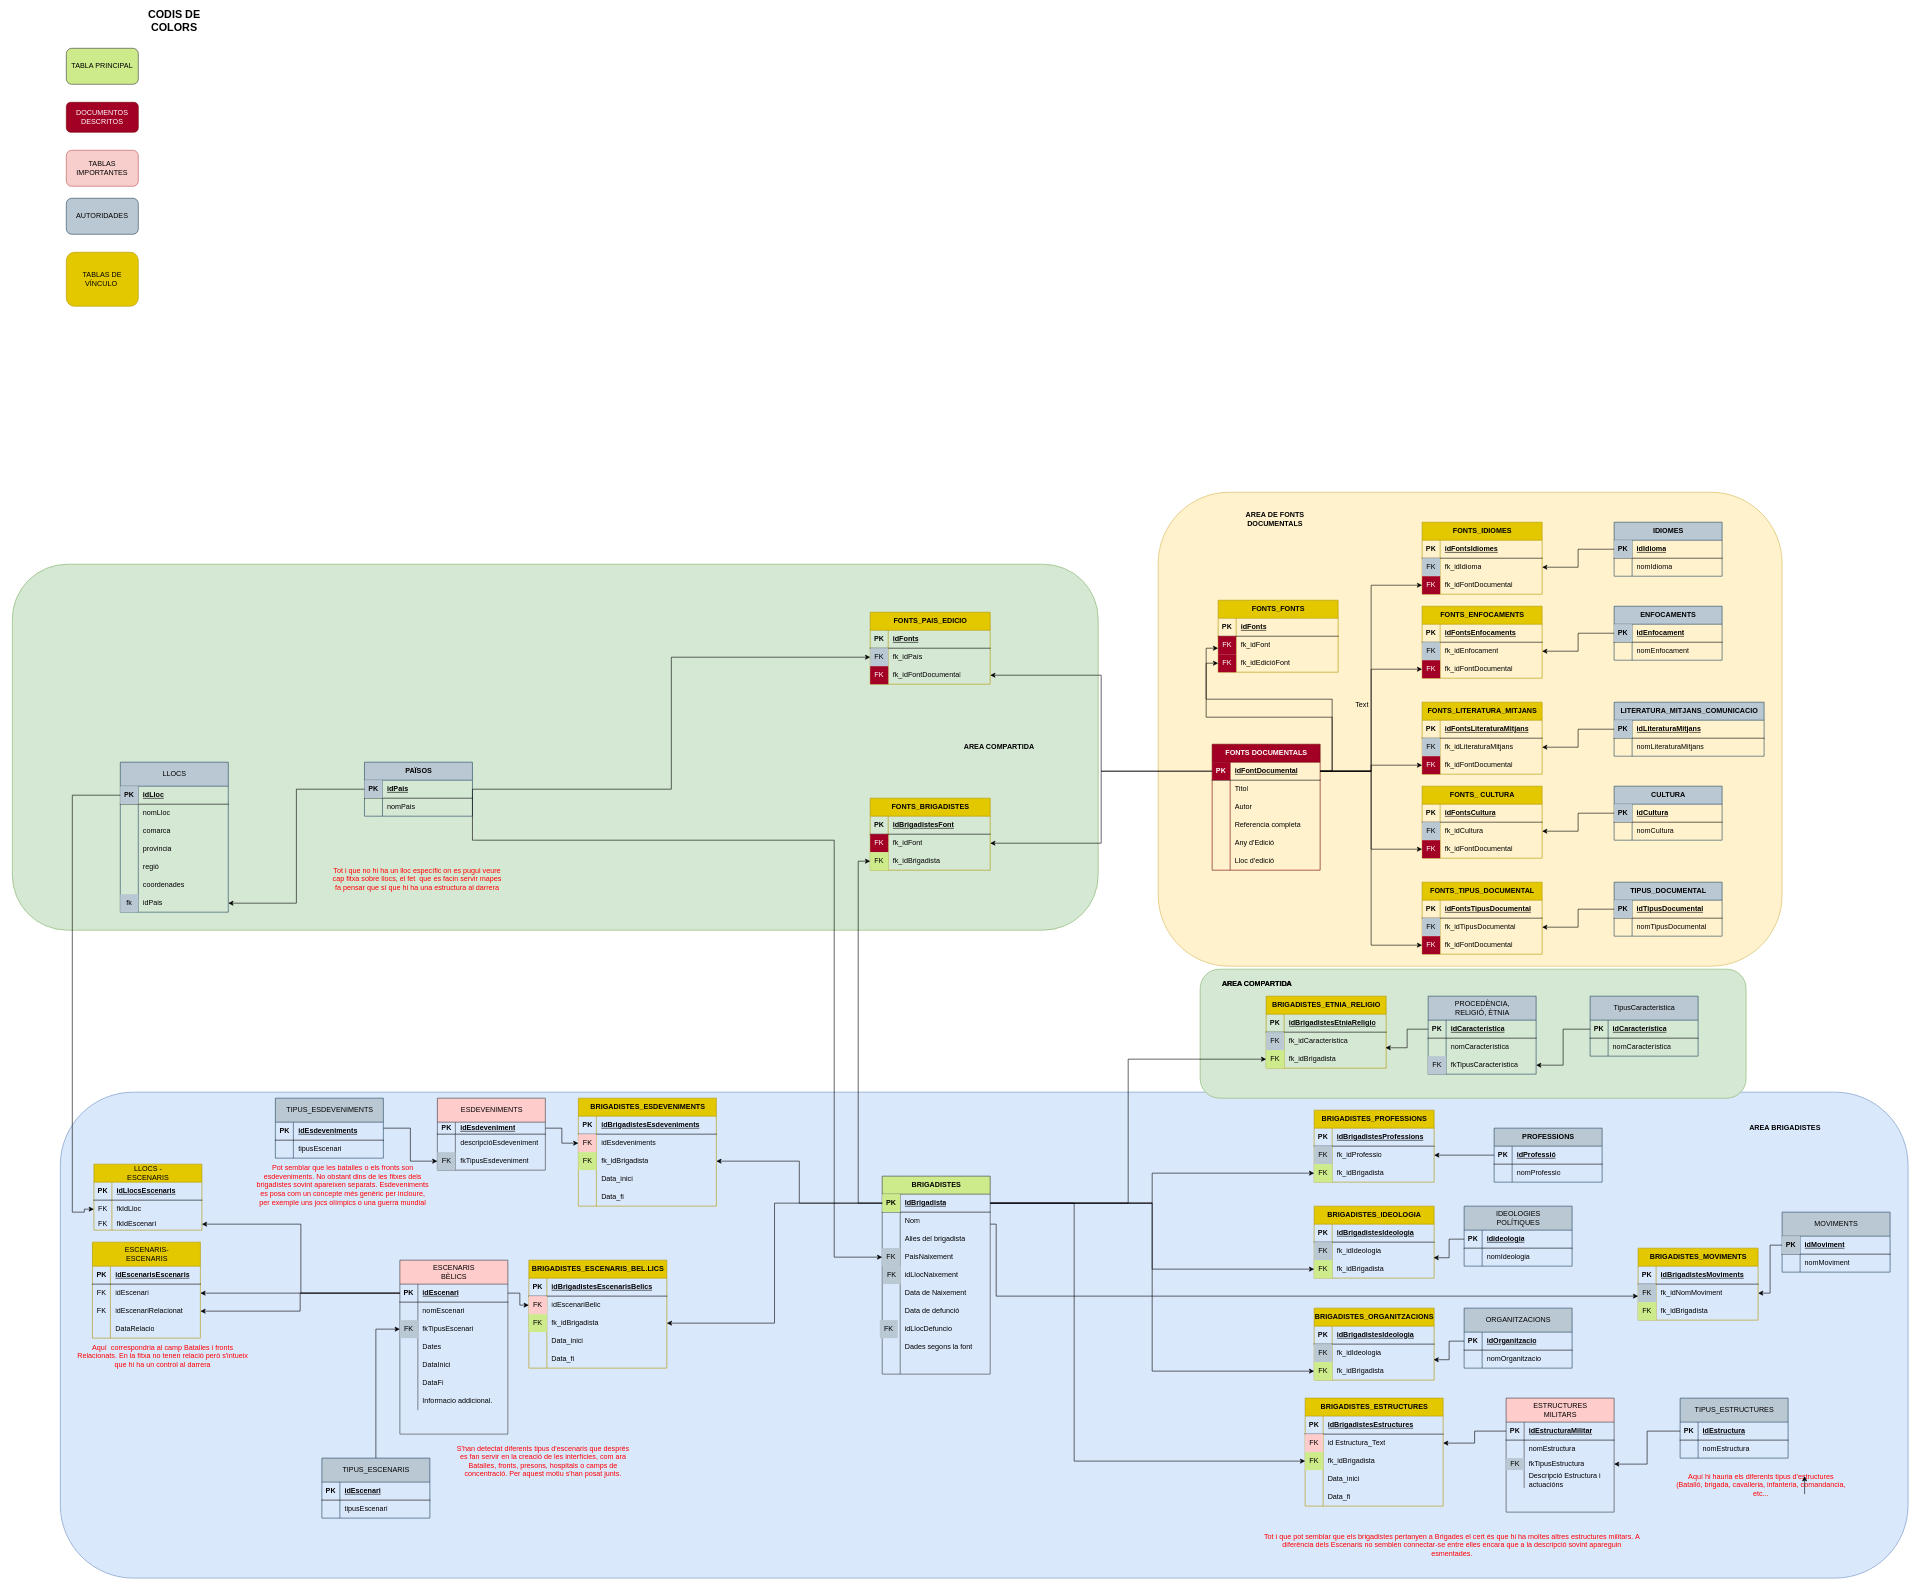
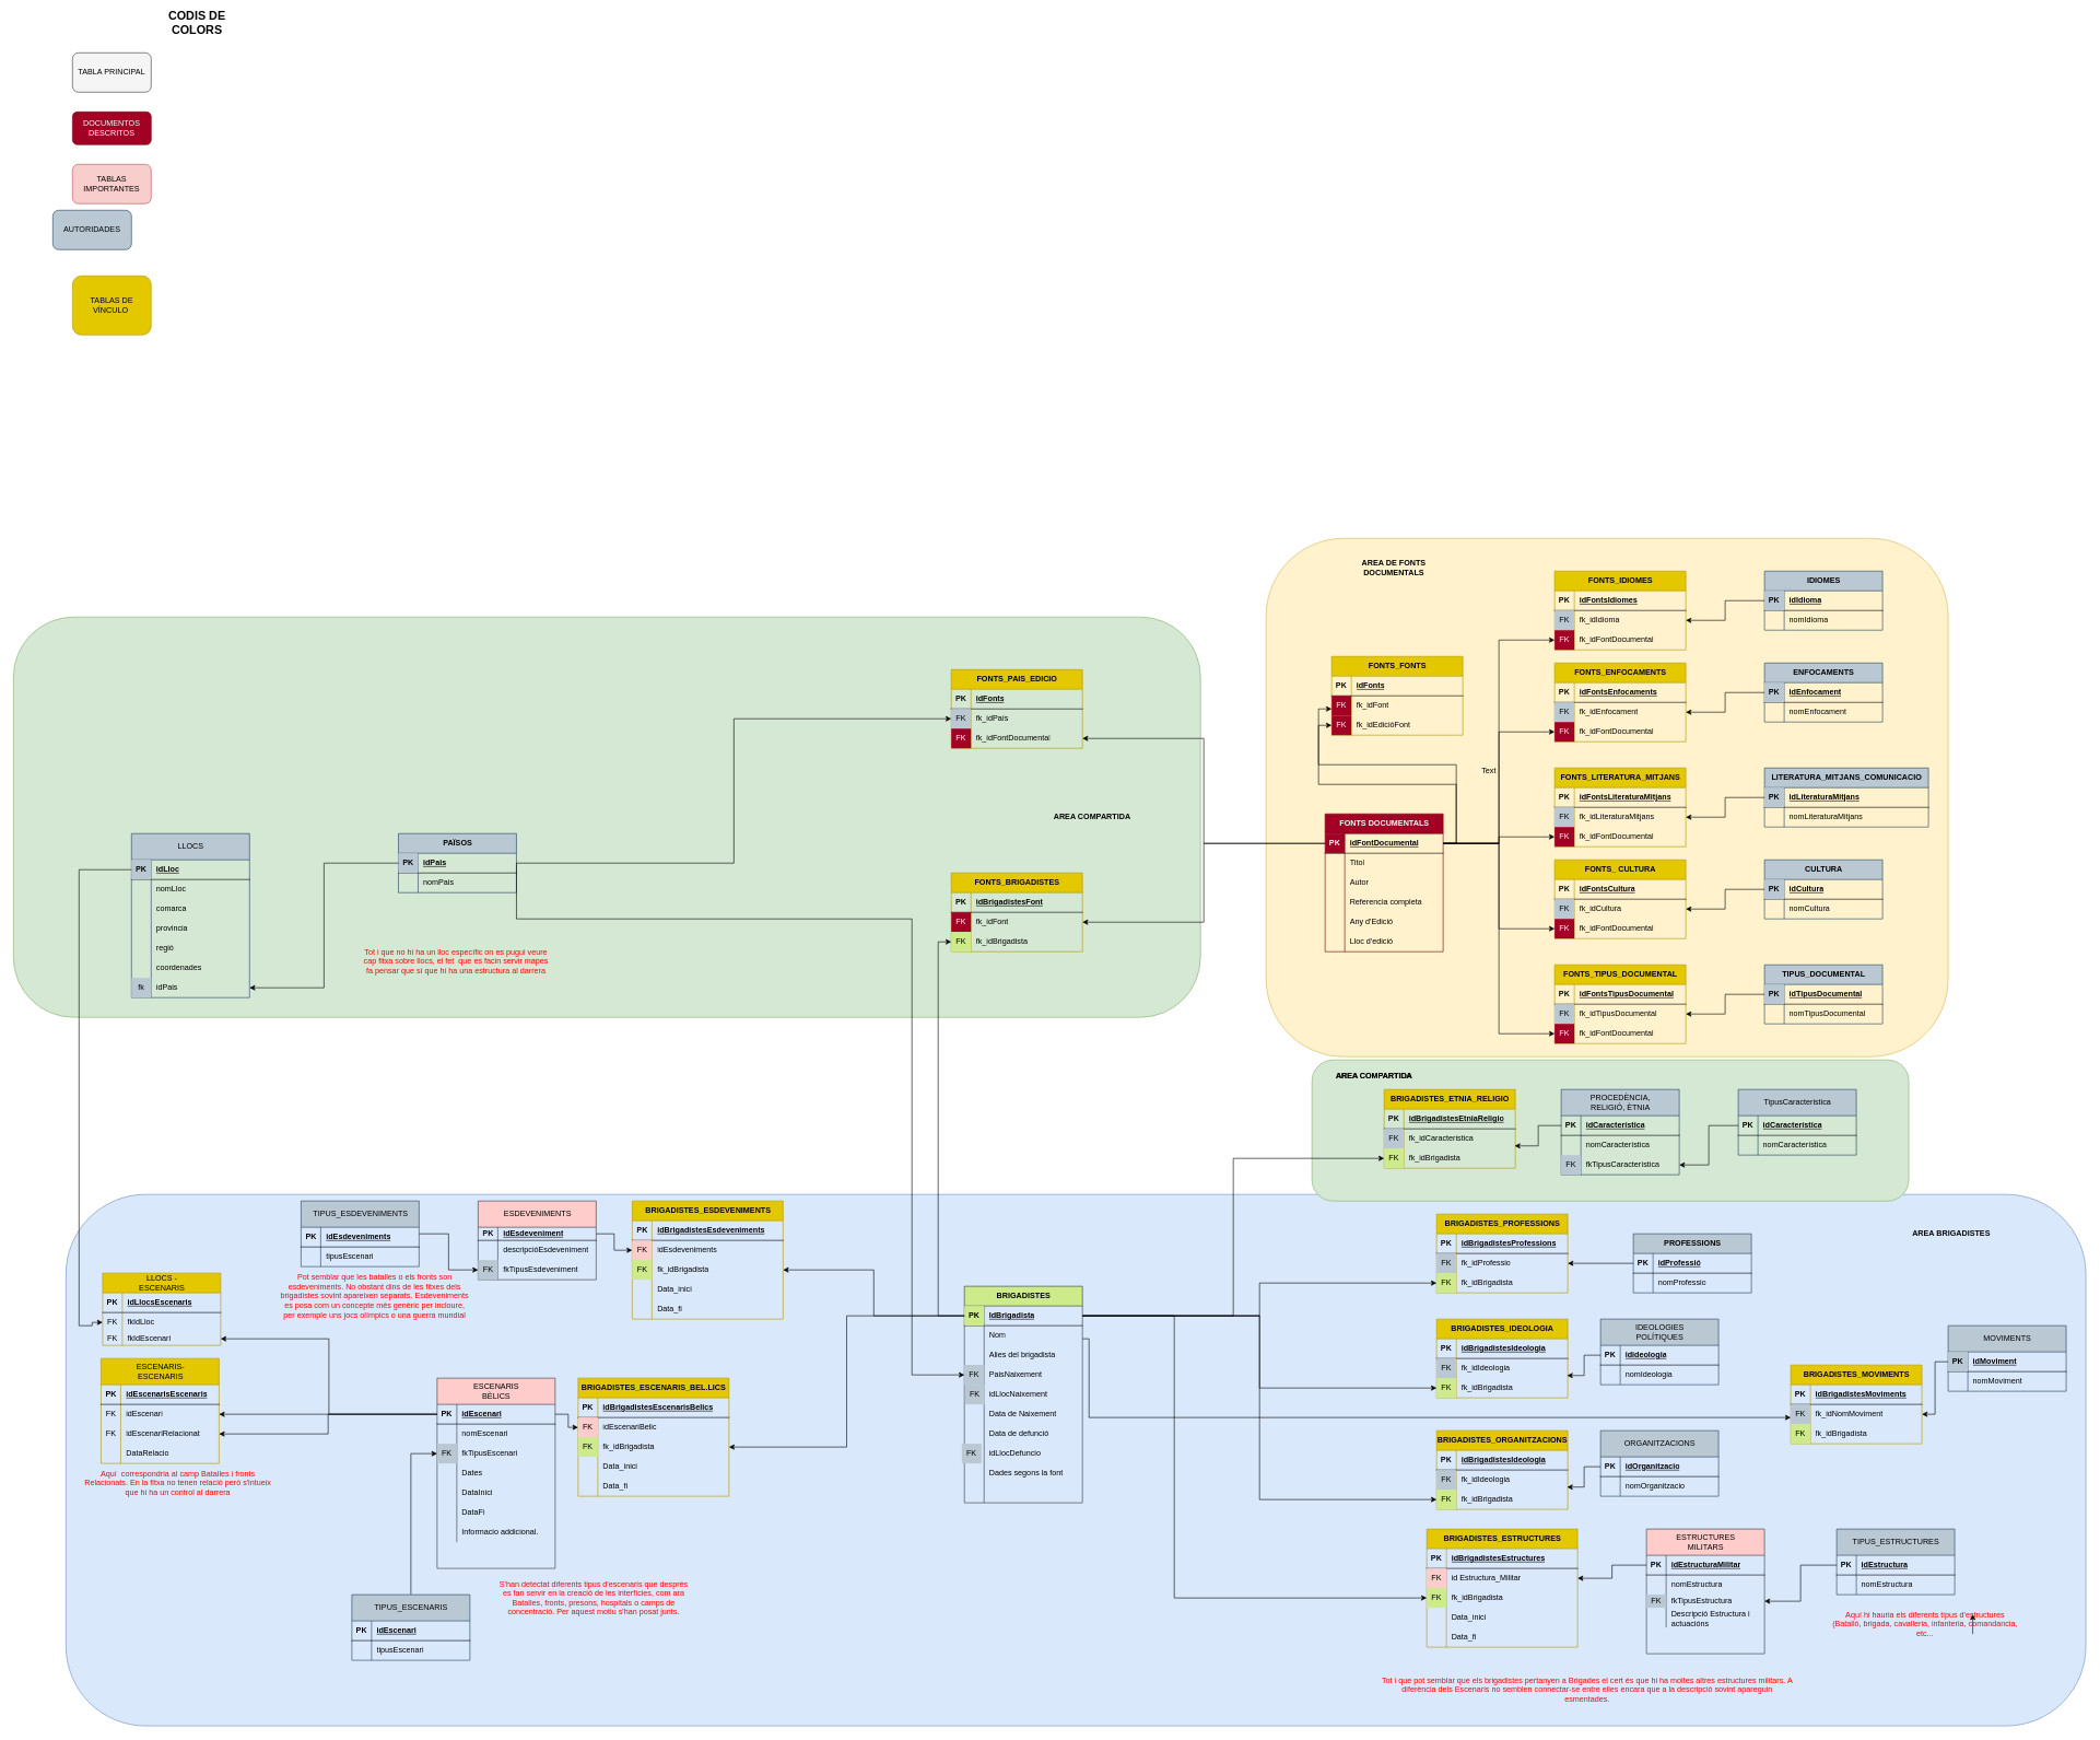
- <mxCell id="475" value="&lt;b&gt;&lt;font style=&quot;font-size: 18px;&quot;&gt;CODIS DE COLORS&lt;/font&gt;&lt;/b&gt;" style="text;html=1;align=center;verticalAlign=middle;whiteSpace=wrap;rounded=0;" parent="1" vertex="1"><mxGeometry x="210" y="20" width="160" height="30" as="geometry" /></mxCell>
+ <mxCell id="475" value="&lt;b&gt;&lt;font style=&quot;font-size: 18px;&quot;&gt;CODIS DE COLORS&lt;/font&gt;&lt;/b&gt;" style="text;html=1;align=center;verticalAlign=middle;whiteSpace=wrap;rounded=0;" parent="1" vertex="1"><mxGeometry x="220" y="20" width="160" height="30" as="geometry" /></mxCell>
- <mxCell id="471" value="TABLA PRINCIPAL" style="rounded=1;whiteSpace=wrap;html=1;fillColor=#cdeb8b;strokeColor=#36393d;" parent="1" vertex="1"><mxGeometry x="110" y="80" width="120" height="60" as="geometry" /></mxCell>
+ <mxCell id="471" value="TABLA PRINCIPAL" style="rounded=1;whiteSpace=wrap;html=1;fillColor=#f5f5f5;strokeColor=#36393d;" parent="1" vertex="1"><mxGeometry x="110" y="80" width="120" height="60" as="geometry" /></mxCell>
- <mxCell id="473" value="AUTORIDADES" style="rounded=1;whiteSpace=wrap;html=1;fillColor=#bac8d3;strokeColor=#23445d;" parent="1" vertex="1"><mxGeometry x="110" y="330" width="120" height="60" as="geometry" /></mxCell>
+ <mxCell id="473" value="AUTORIDADES" style="rounded=1;whiteSpace=wrap;html=1;fillColor=#bac8d3;strokeColor=#23445d;" parent="1" vertex="1"><mxGeometry x="80" y="320" width="120" height="60" as="geometry" /></mxCell>
- <mxCell id="259" value="id Estructura_Text" style="shape=partialRectangle;connectable=0;fillColor=none;top=0;left=0;bottom=0;right=0;align=left;spacingLeft=6;overflow=hidden;whiteSpace=wrap;html=1;" parent="257" vertex="1"><mxGeometry x="30" width="200" height="30" as="geometry"><mxRectangle width="200" height="30" as="alternateBounds" /></mxGeometry></mxCell>
+ <mxCell id="259" value="id Estructura_Militar" style="shape=partialRectangle;connectable=0;fillColor=none;top=0;left=0;bottom=0;right=0;align=left;spacingLeft=6;overflow=hidden;whiteSpace=wrap;html=1;" parent="257" vertex="1"><mxGeometry x="30" width="200" height="30" as="geometry"><mxRectangle width="200" height="30" as="alternateBounds" /></mxGeometry></mxCell>
